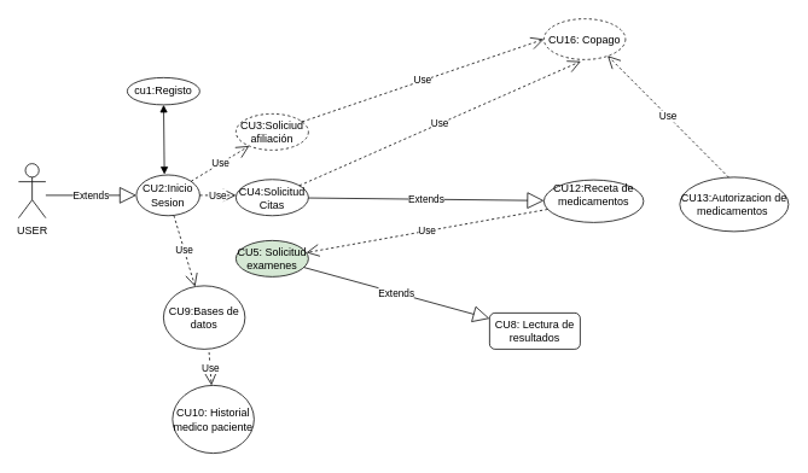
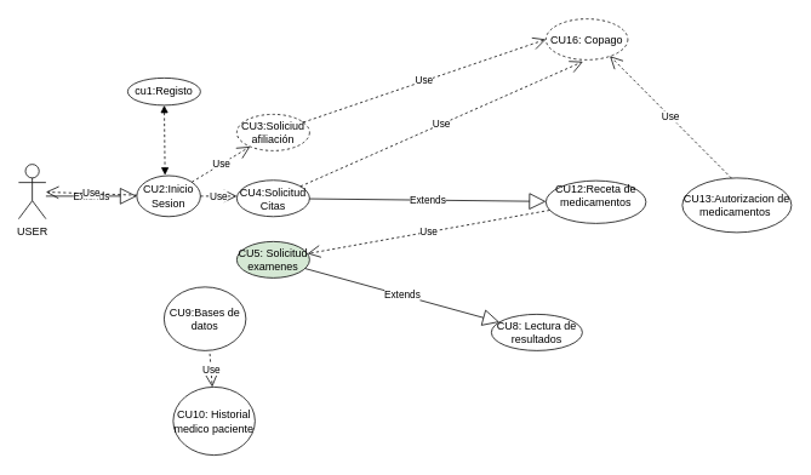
- <mxCell id="5" value="" style="endArrow=block;startArrow=block;endFill=1;startFill=1;html=1;rounded=0;entryX=0.443;entryY=-0.014;entryDx=0;entryDy=0;entryPerimeter=0;" edge="1" parent="1" source="4" target="3"><mxGeometry width="160" relative="1" as="geometry"><mxPoint x="180" y="55" as="sourcePoint" /><mxPoint x="180" y="215" as="targetPoint" /></mxGeometry></mxCell>
+ <mxCell id="5" value="" style="endArrow=block;startArrow=block;endFill=1;startFill=1;html=1;rounded=0;entryX=0.443;entryY=-0.014;entryDx=0;entryDy=0;entryPerimeter=0;dashed=1;" edge="1" parent="1" source="4" target="3"><mxGeometry width="160" relative="1" as="geometry"><mxPoint x="180" y="55" as="sourcePoint" /><mxPoint x="180" y="215" as="targetPoint" /></mxGeometry></mxCell>
- <mxCell id="16" value="Use" style="endArrow=open;endSize=12;dashed=1;html=1;rounded=0;" edge="1" parent="1" source="3" target="15"><mxGeometry width="160" relative="1" as="geometry"><mxPoint x="50" y="364.66" as="sourcePoint" /><mxPoint x="210" y="364.66" as="targetPoint" /></mxGeometry></mxCell>
+ <mxCell id="16" value="Use" style="endArrow=open;endSize=12;dashed=1;html=1;rounded=0;" edge="1" parent="1" source="3" target="2"><mxGeometry width="160" relative="1" as="geometry"><mxPoint x="50" y="364.66" as="sourcePoint" /><mxPoint x="210" y="364.66" as="targetPoint" /></mxGeometry></mxCell>
- <mxCell id="12" value="CU8: Lectura de resultados" style="whiteSpace=wrap;html=1;rounded=1;" vertex="1" parent="1"><mxGeometry x="540" y="345" width="100" height="40" as="geometry" /></mxCell>
+ <mxCell id="12" value="CU8: Lectura de resultados" style="ellipse;whiteSpace=wrap;html=1;" vertex="1" parent="1"><mxGeometry x="540" y="345" width="100" height="40" as="geometry" /></mxCell>
